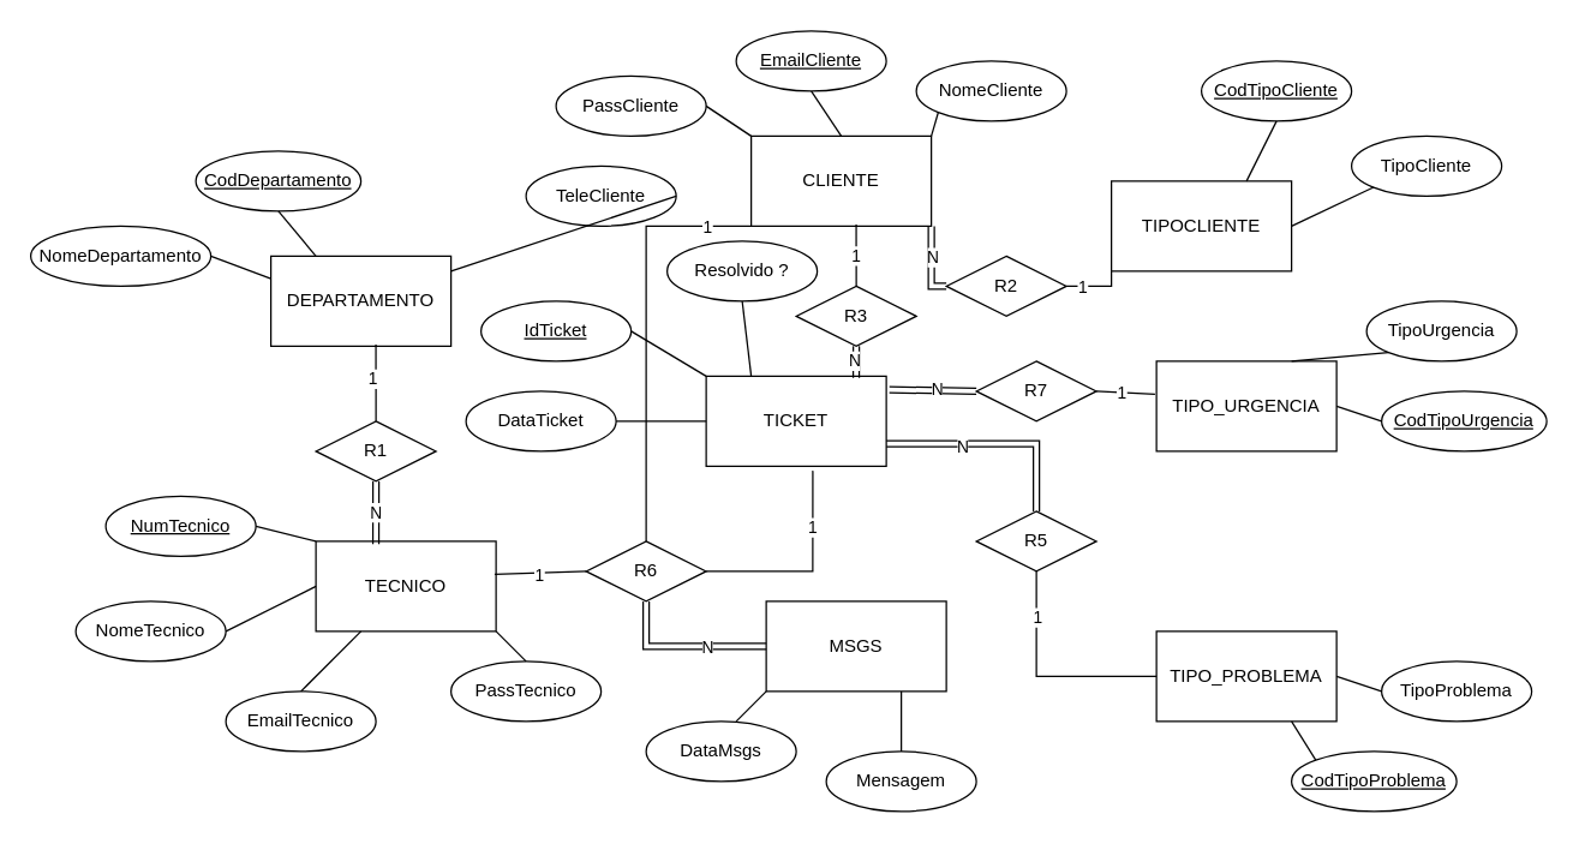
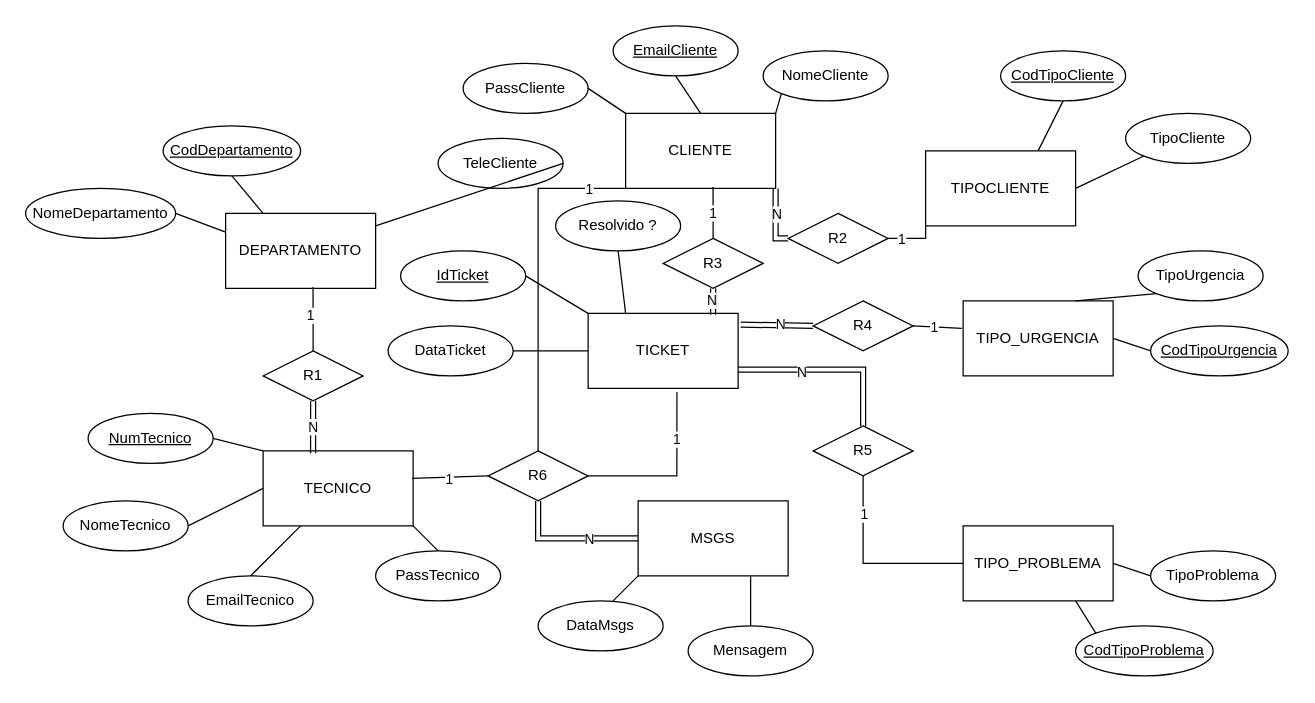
- <mxCell id="58" value="R7" style="shape=rhombus;perimeter=rhombusPerimeter;whiteSpace=wrap;html=1;align=center;" parent="1" vertex="1"><mxGeometry x="650" y="240" width="80" height="40" as="geometry" /></mxCell>
+ <mxCell id="58" value="R4" style="shape=rhombus;perimeter=rhombusPerimeter;whiteSpace=wrap;html=1;align=center;" parent="1" vertex="1"><mxGeometry x="650" y="240" width="80" height="40" as="geometry" /></mxCell>
